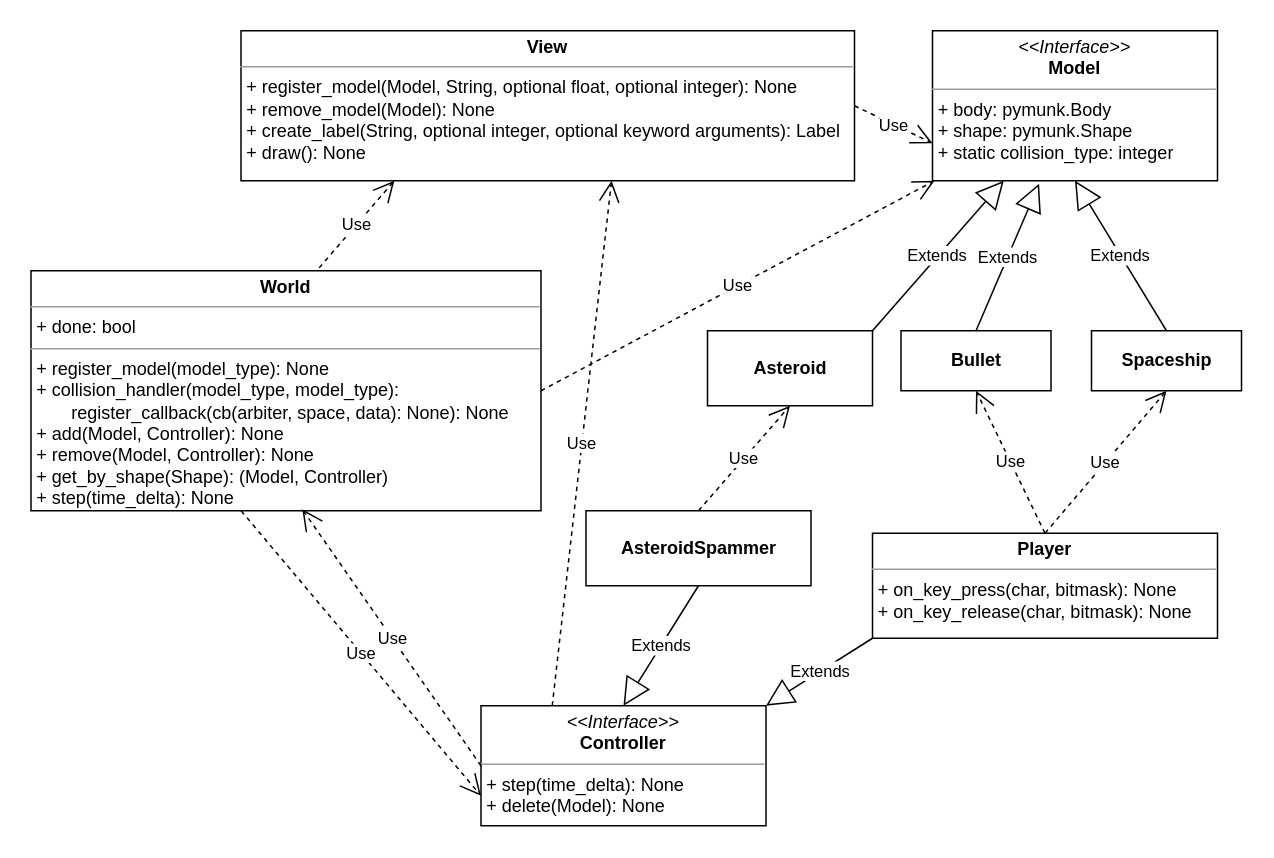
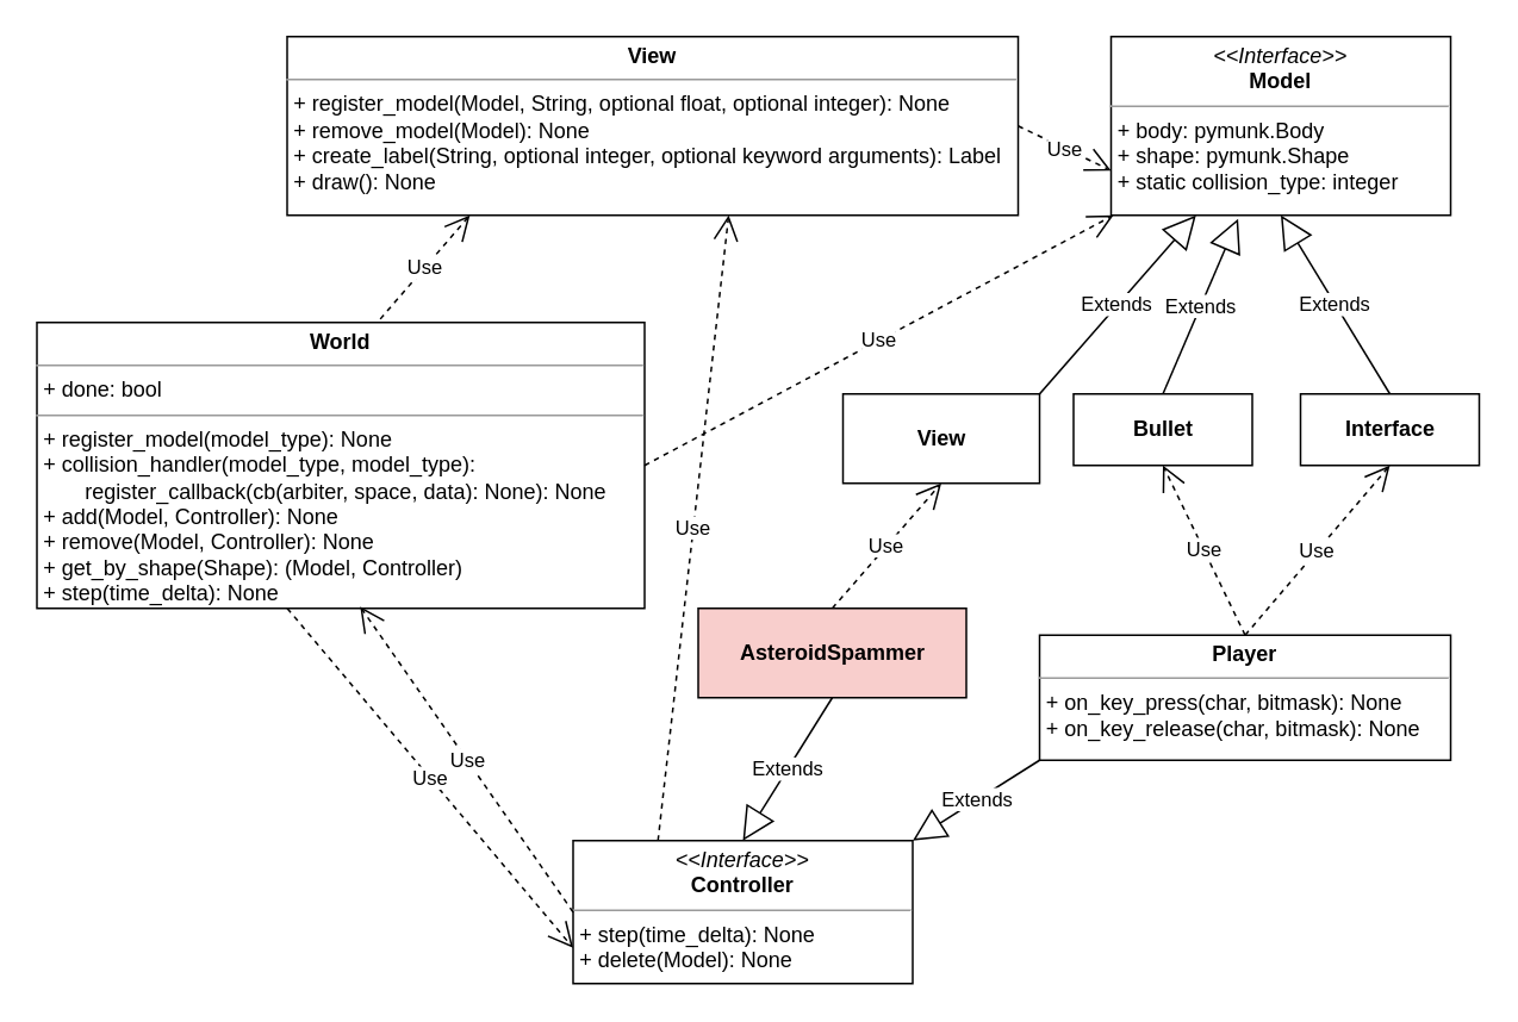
- <mxCell id="4" value="&lt;b&gt;Spaceship&lt;/b&gt;" style="html=1;" vertex="1" parent="1"><mxGeometry x="727" y="220" width="100" height="40" as="geometry" /></mxCell>
+ <mxCell id="4" value="&lt;b&gt;Interface&lt;/b&gt;" style="html=1;" vertex="1" parent="1"><mxGeometry x="727" y="220" width="100" height="40" as="geometry" /></mxCell>
- <mxCell id="6" value="&lt;b&gt;Asteroid&lt;/b&gt;" style="html=1;" vertex="1" parent="1"><mxGeometry x="471" y="220" width="110" height="50" as="geometry" /></mxCell>
+ <mxCell id="6" value="&lt;b&gt;View&lt;/b&gt;" style="html=1;" vertex="1" parent="1"><mxGeometry x="471" y="220" width="110" height="50" as="geometry" /></mxCell>
- <mxCell id="11" value="&lt;b&gt;AsteroidSpammer&lt;/b&gt;" style="html=1;" vertex="1" parent="1"><mxGeometry x="390" y="340" width="150" height="50" as="geometry" /></mxCell>
+ <mxCell id="11" value="&lt;b&gt;AsteroidSpammer&lt;/b&gt;" style="html=1;fillColor=#f8cecc;" vertex="1" parent="1"><mxGeometry x="390" y="340" width="150" height="50" as="geometry" /></mxCell>
